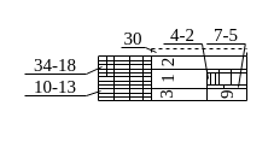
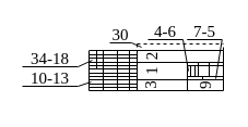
- <mxCell id="45" value="&lt;font face=&quot;Verdana&quot; style=&quot;font-size: 15px&quot;&gt;4-2&lt;/font&gt;" style="text;html=1;strokeColor=none;fillColor=none;align=center;verticalAlign=middle;whiteSpace=wrap;rounded=0;fontSize=15;" parent="1" vertex="1"><mxGeometry x="135" y="20" width="32" height="16" as="geometry" /></mxCell>
+ <mxCell id="45" value="&lt;font face=&quot;Verdana&quot; style=&quot;font-size: 15px&quot;&gt;4-6&lt;/font&gt;" style="text;html=1;strokeColor=none;fillColor=none;align=center;verticalAlign=middle;whiteSpace=wrap;rounded=0;fontSize=15;" parent="1" vertex="1"><mxGeometry x="135" y="20" width="32" height="16" as="geometry" /></mxCell>
